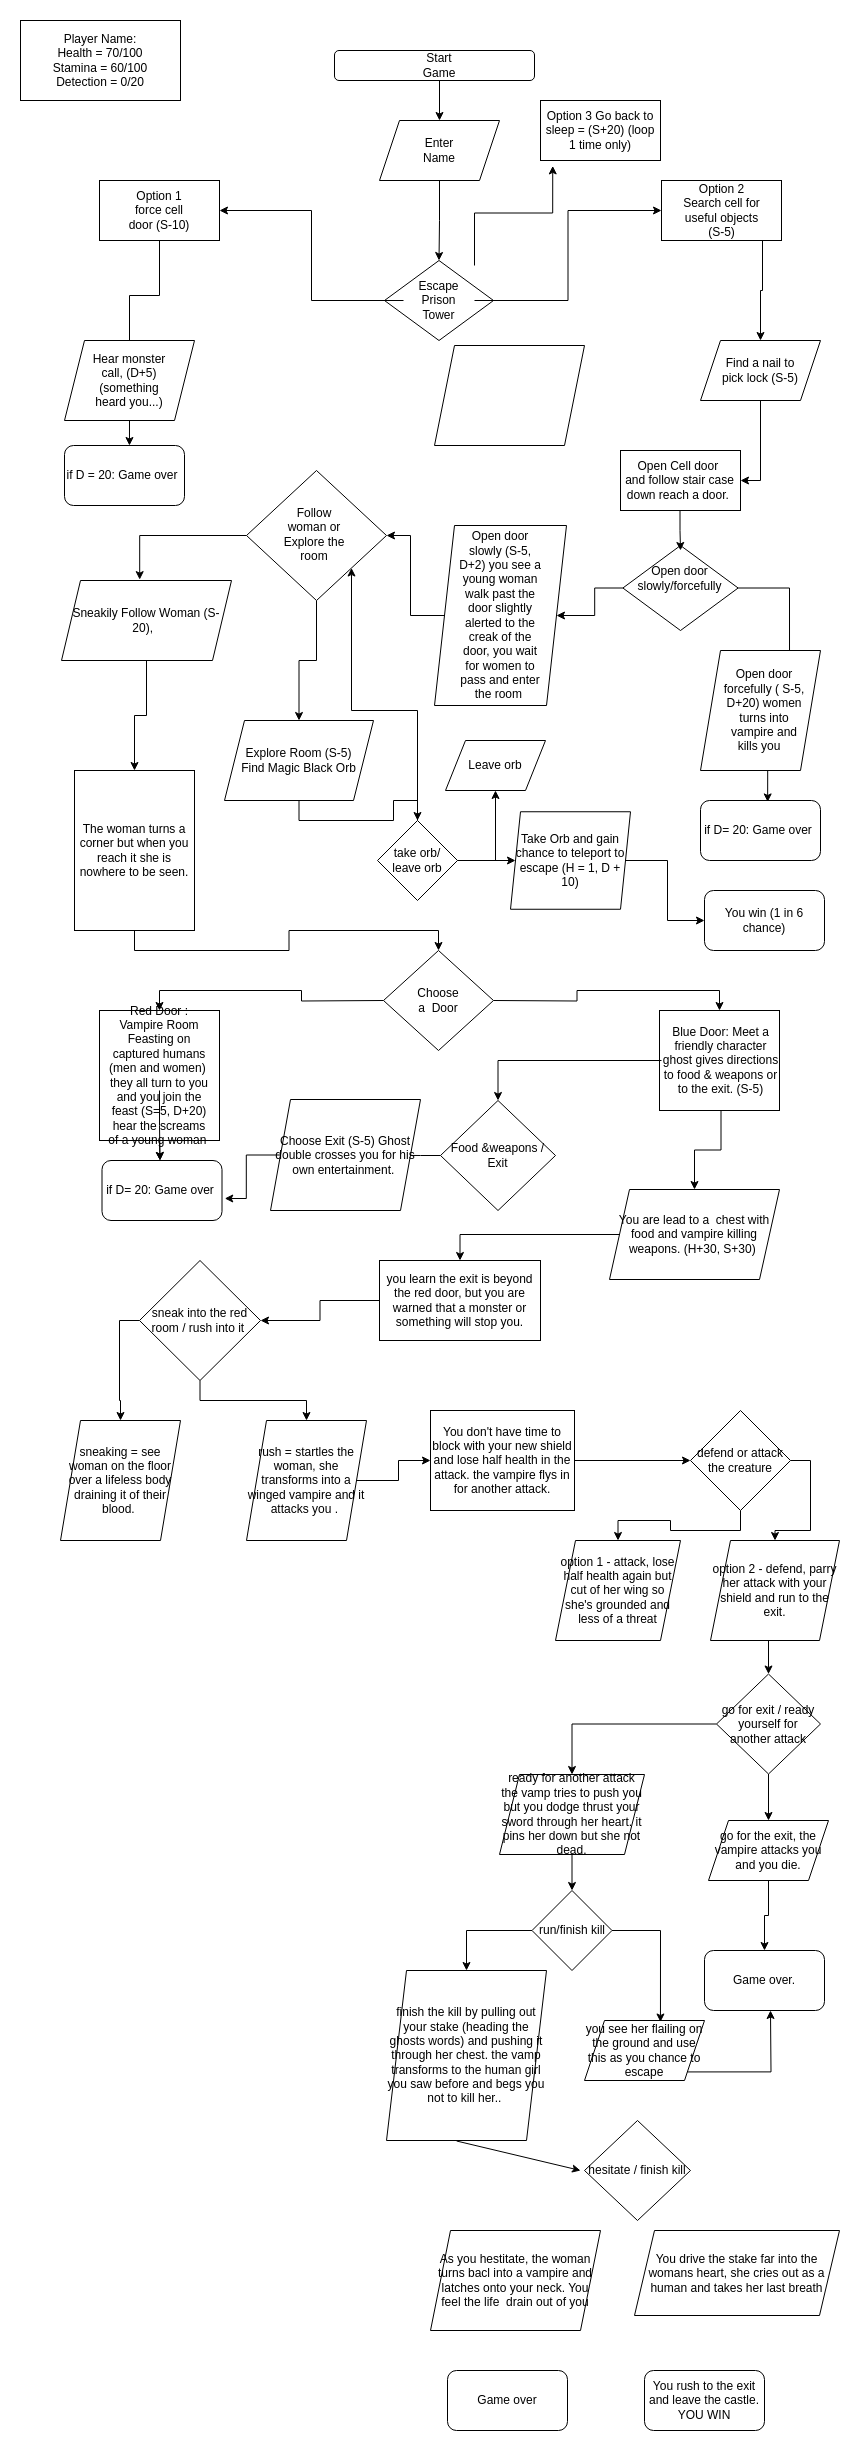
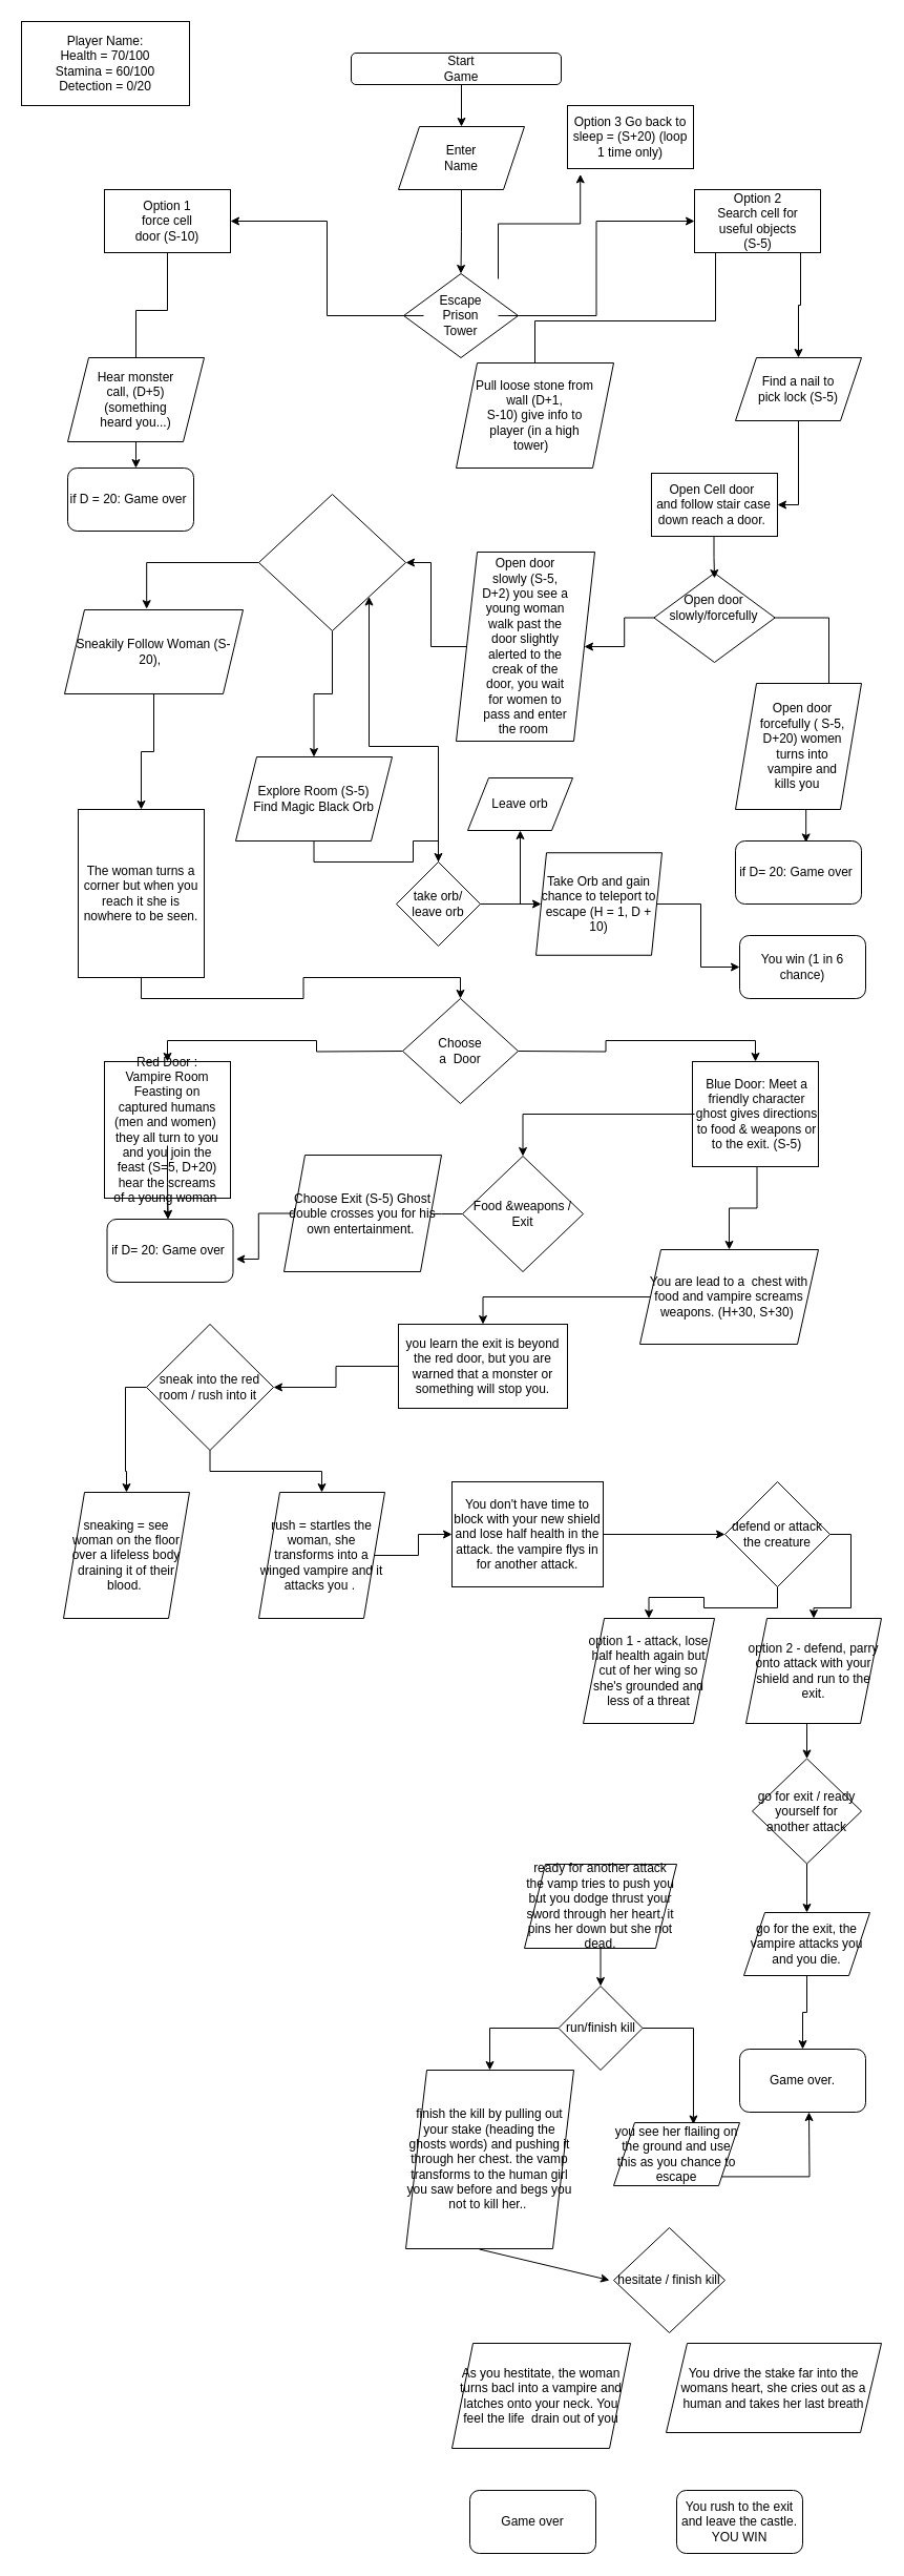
+ <mxCell id="30" style="edgeStyle=orthogonalEdgeStyle;rounded=0;orthogonalLoop=1;jettySize=auto;html=1;exitX=0;exitY=1;exitDx=0;exitDy=0;entryX=0.5;entryY=0;entryDx=0;entryDy=0;" parent="1" source="31" target="40" edge="1"><mxGeometry relative="1" as="geometry" /></mxCell>
+ <mxCell id="40" value="Pull loose stone from wall (D+1, &lt;br&gt;S-10) give info to player (in a high tower)&amp;nbsp;&amp;nbsp;" style="text;html=1;strokeColor=none;fillColor=none;align=center;verticalAlign=middle;whiteSpace=wrap;rounded=0;" parent="1" vertex="1"><mxGeometry x="451" y="370" width="116" height="50" as="geometry" /></mxCell>
- <mxCell id="65" value="Follow woman or Explore the room" style="text;html=1;strokeColor=none;fillColor=none;align=center;verticalAlign=middle;whiteSpace=wrap;rounded=0;" parent="1" vertex="1"><mxGeometry x="282" y="497.5" width="64" height="72.5" as="geometry" /></mxCell>
- <mxCell id="87" value="You are lead to a&amp;nbsp; chest with food and vampire killing weapons. (H+30, S+30)&amp;nbsp;" style="shape=parallelogram;perimeter=parallelogramPerimeter;whiteSpace=wrap;html=1;fixedSize=1;" parent="1" vertex="1"><mxGeometry x="609" y="1189" width="170" height="90" as="geometry" /></mxCell>
+ <mxCell id="87" value="You are lead to a&amp;nbsp; chest with food and vampire screams weapons. (H+30, S+30)&amp;nbsp;" style="shape=parallelogram;perimeter=parallelogramPerimeter;whiteSpace=wrap;html=1;fixedSize=1;" parent="1" vertex="1"><mxGeometry x="609" y="1189" width="170" height="90" as="geometry" /></mxCell>
- <mxCell id="102" value="option 2 - defend, parry her attack with your shield and run to the exit." style="shape=parallelogram;perimeter=parallelogramPerimeter;whiteSpace=wrap;html=1;fixedSize=1;" vertex="1" parent="1"><mxGeometry x="710" y="1540" width="129" height="100" as="geometry" /></mxCell>
+ <mxCell id="102" value="option 2 - defend, parry onto attack with your shield and run to the exit." style="shape=parallelogram;perimeter=parallelogramPerimeter;whiteSpace=wrap;html=1;fixedSize=1;" vertex="1" parent="1"><mxGeometry x="710" y="1540" width="129" height="100" as="geometry" /></mxCell>
- <mxCell id="105" style="edgeStyle=orthogonalEdgeStyle;rounded=0;orthogonalLoop=1;jettySize=auto;html=1;exitX=0;exitY=0.5;exitDx=0;exitDy=0;" edge="1" parent="1" source="106" target="111"><mxGeometry relative="1" as="geometry" /></mxCell>
